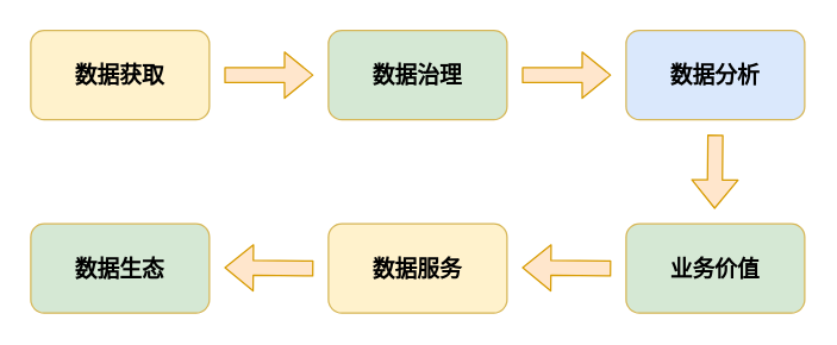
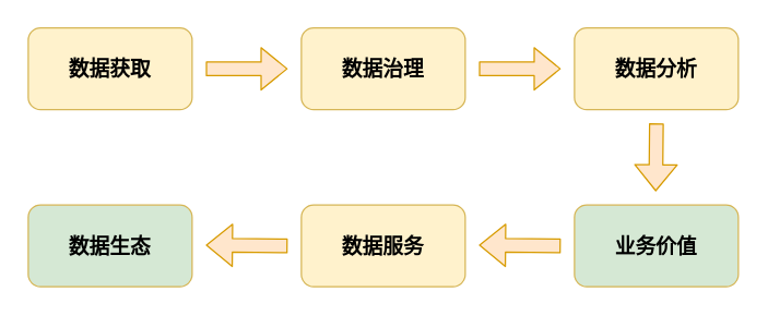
- <mxCell id="4" value="&lt;font style=&quot;font-size: 15px&quot;&gt;&lt;b&gt;数据治理&lt;/b&gt;&lt;/font&gt;" style="rounded=1;whiteSpace=wrap;html=1;fillColor=#d5e8d4;strokeColor=#d6b656;" parent="1" vertex="1"><mxGeometry x="220" y="20" width="120" height="60" as="geometry" /></mxCell>
+ <mxCell id="4" value="&lt;font style=&quot;font-size: 15px&quot;&gt;&lt;b&gt;数据治理&lt;/b&gt;&lt;/font&gt;" style="rounded=1;whiteSpace=wrap;html=1;fillColor=#fff2cc;strokeColor=#d6b656;" parent="1" vertex="1"><mxGeometry x="220" y="20" width="120" height="60" as="geometry" /></mxCell>
- <mxCell id="6" value="&lt;font size=&quot;1&quot;&gt;&lt;b style=&quot;font-size: 15px&quot;&gt;数据分析&lt;/b&gt;&lt;/font&gt;" style="rounded=1;whiteSpace=wrap;html=1;fillColor=#dae8fc;strokeColor=#d6b656;" parent="1" vertex="1"><mxGeometry x="420" y="20" width="120" height="60" as="geometry" /></mxCell>
+ <mxCell id="6" value="&lt;font size=&quot;1&quot;&gt;&lt;b style=&quot;font-size: 15px&quot;&gt;数据分析&lt;/b&gt;&lt;/font&gt;" style="rounded=1;whiteSpace=wrap;html=1;fillColor=#fff2cc;strokeColor=#d6b656;" parent="1" vertex="1"><mxGeometry x="420" y="20" width="120" height="60" as="geometry" /></mxCell>
